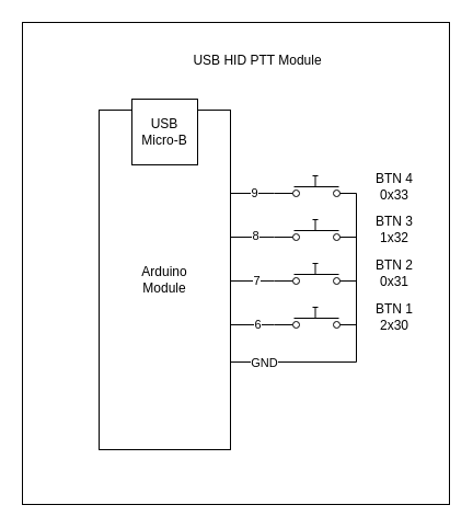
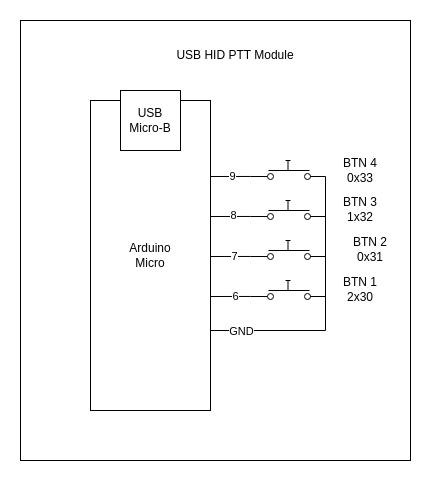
- <mxCell id="22" value="BTN 2 0x31" style="text;html=1;strokeColor=none;fillColor=none;align=center;verticalAlign=middle;whiteSpace=wrap;rounded=0;" parent="1" vertex="1"><mxGeometry x="340" y="239" width="40" height="20" as="geometry" /></mxCell>
+ <mxCell id="22" value="BTN 2 0x31" style="text;html=1;strokeColor=none;fillColor=none;align=center;verticalAlign=middle;whiteSpace=wrap;rounded=0;" parent="1" vertex="1"><mxGeometry x="350" y="239" width="40" height="20" as="geometry" /></mxCell>
- <mxCell id="6" value="Arduino&lt;br&gt;Module" style="rounded=0;whiteSpace=wrap;html=1;" parent="1" vertex="1"><mxGeometry x="90" y="100" width="120" height="310" as="geometry" /></mxCell>
+ <mxCell id="6" value="Arduino&lt;br&gt;Micro" style="rounded=0;whiteSpace=wrap;html=1;" parent="1" vertex="1"><mxGeometry x="90" y="100" width="120" height="310" as="geometry" /></mxCell>
